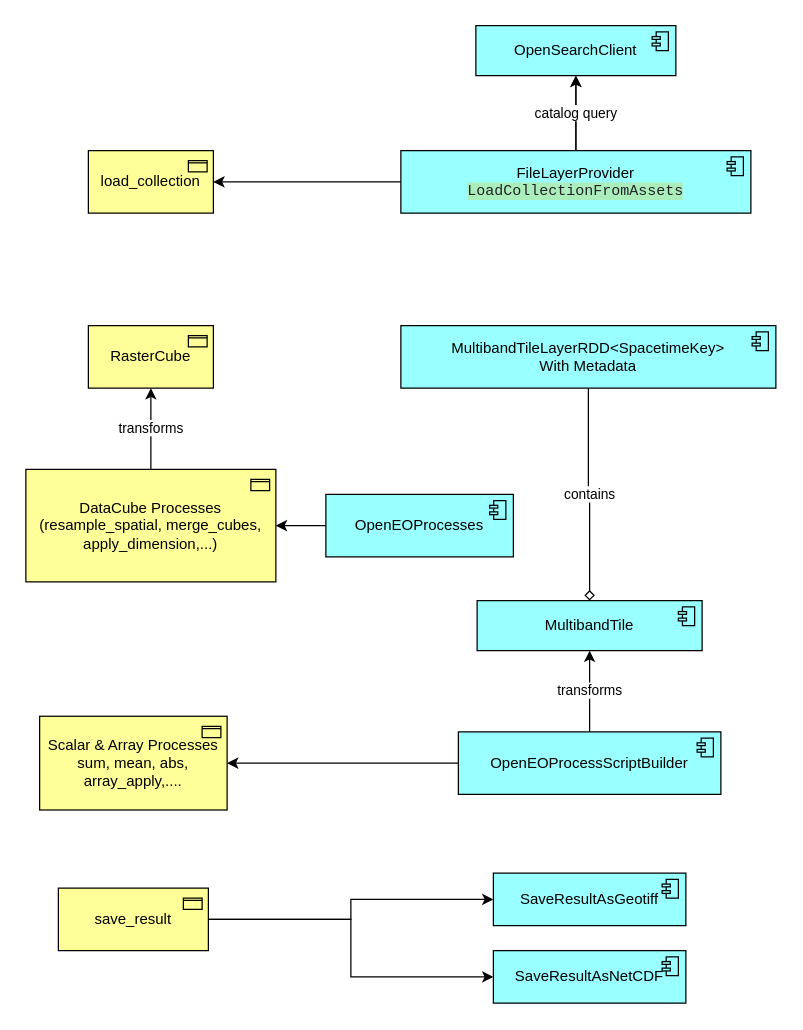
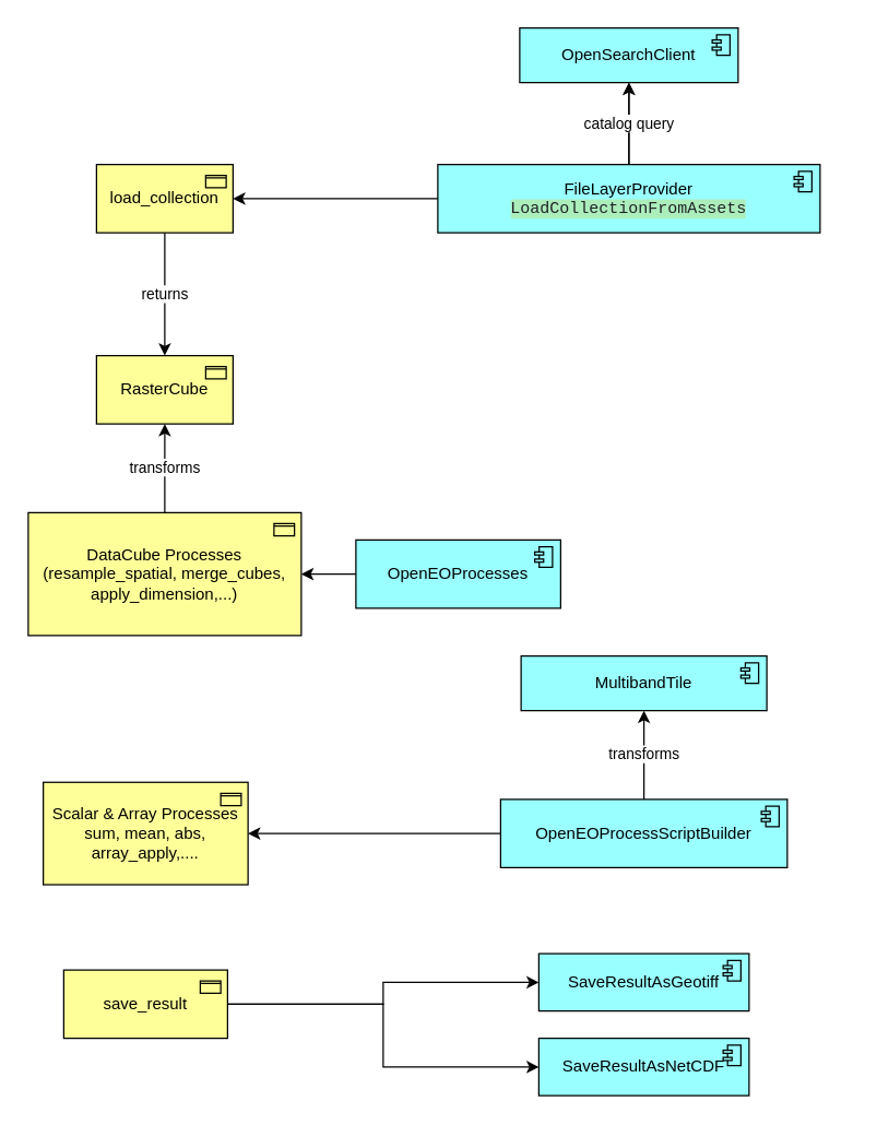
+ <mxCell id="4" value="returns" style="edgeStyle=orthogonalEdgeStyle;rounded=0;orthogonalLoop=1;jettySize=auto;html=1;" edge="1" parent="1" source="5" target="3"><mxGeometry relative="1" as="geometry" /></mxCell>
- <mxCell id="2" value="MultibandTileLayerRDD&amp;lt;SpacetimeKey&amp;gt;&lt;div&gt;With Metadata&lt;/div&gt;" style="html=1;outlineConnect=0;whiteSpace=wrap;fillColor=#99ffff;shape=mxgraph.archimate3.application;appType=comp;archiType=square;" vertex="1" parent="1"><mxGeometry x="320" y="260" width="300" height="50" as="geometry" /></mxCell>
- <mxCell id="14" value="contains" style="edgeStyle=orthogonalEdgeStyle;rounded=0;orthogonalLoop=1;jettySize=auto;html=1;entryX=0.5;entryY=0;entryDx=0;entryDy=0;entryPerimeter=0;endArrow=diamond;endFill=0;" edge="1" parent="1" source="2" target="13"><mxGeometry relative="1" as="geometry" /></mxCell>
